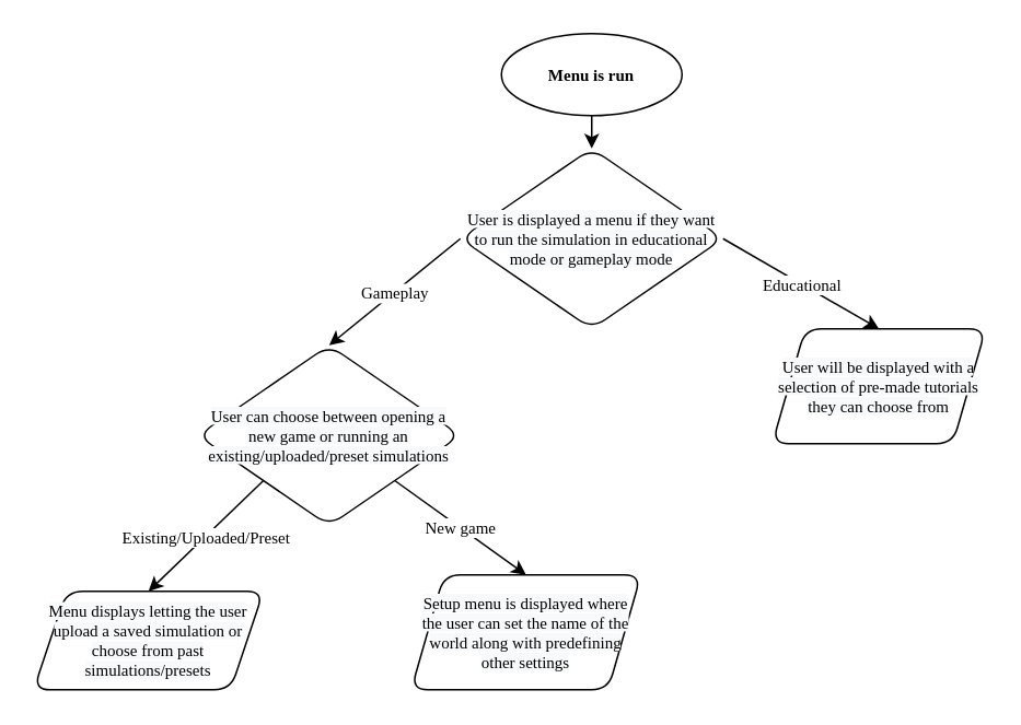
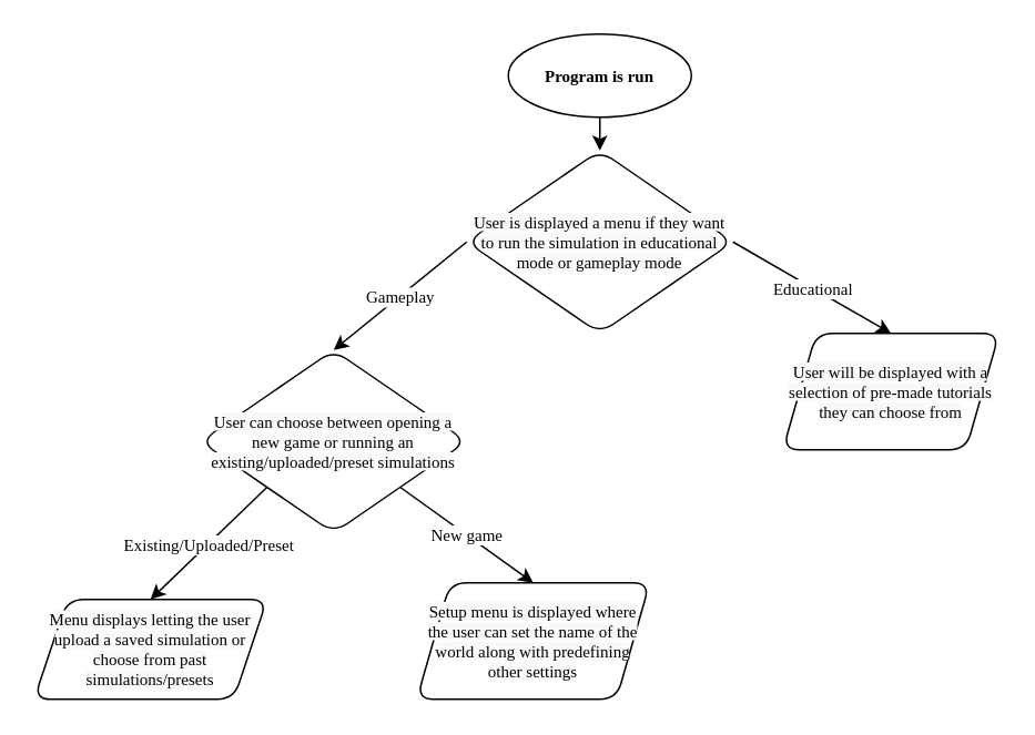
- <mxCell id="2" value="Menu is run" style="ellipse;whiteSpace=wrap;html=1;shadow=0;sketch=0;fontFamily=Comfortaa;fontSource=https%3A%2F%2Ffonts.googleapis.com%2Fcss%3Ffamily%3DComfortaa;fontStyle=1;fontSize=10;" vertex="1" parent="1"><mxGeometry x="305" y="20" width="110" height="50" as="geometry" /></mxCell>
+ <mxCell id="2" value="Program is run" style="ellipse;whiteSpace=wrap;html=1;shadow=0;sketch=0;fontFamily=Comfortaa;fontSource=https%3A%2F%2Ffonts.googleapis.com%2Fcss%3Ffamily%3DComfortaa;fontStyle=1;fontSize=10;" vertex="1" parent="1"><mxGeometry x="305" y="20" width="110" height="50" as="geometry" /></mxCell>
